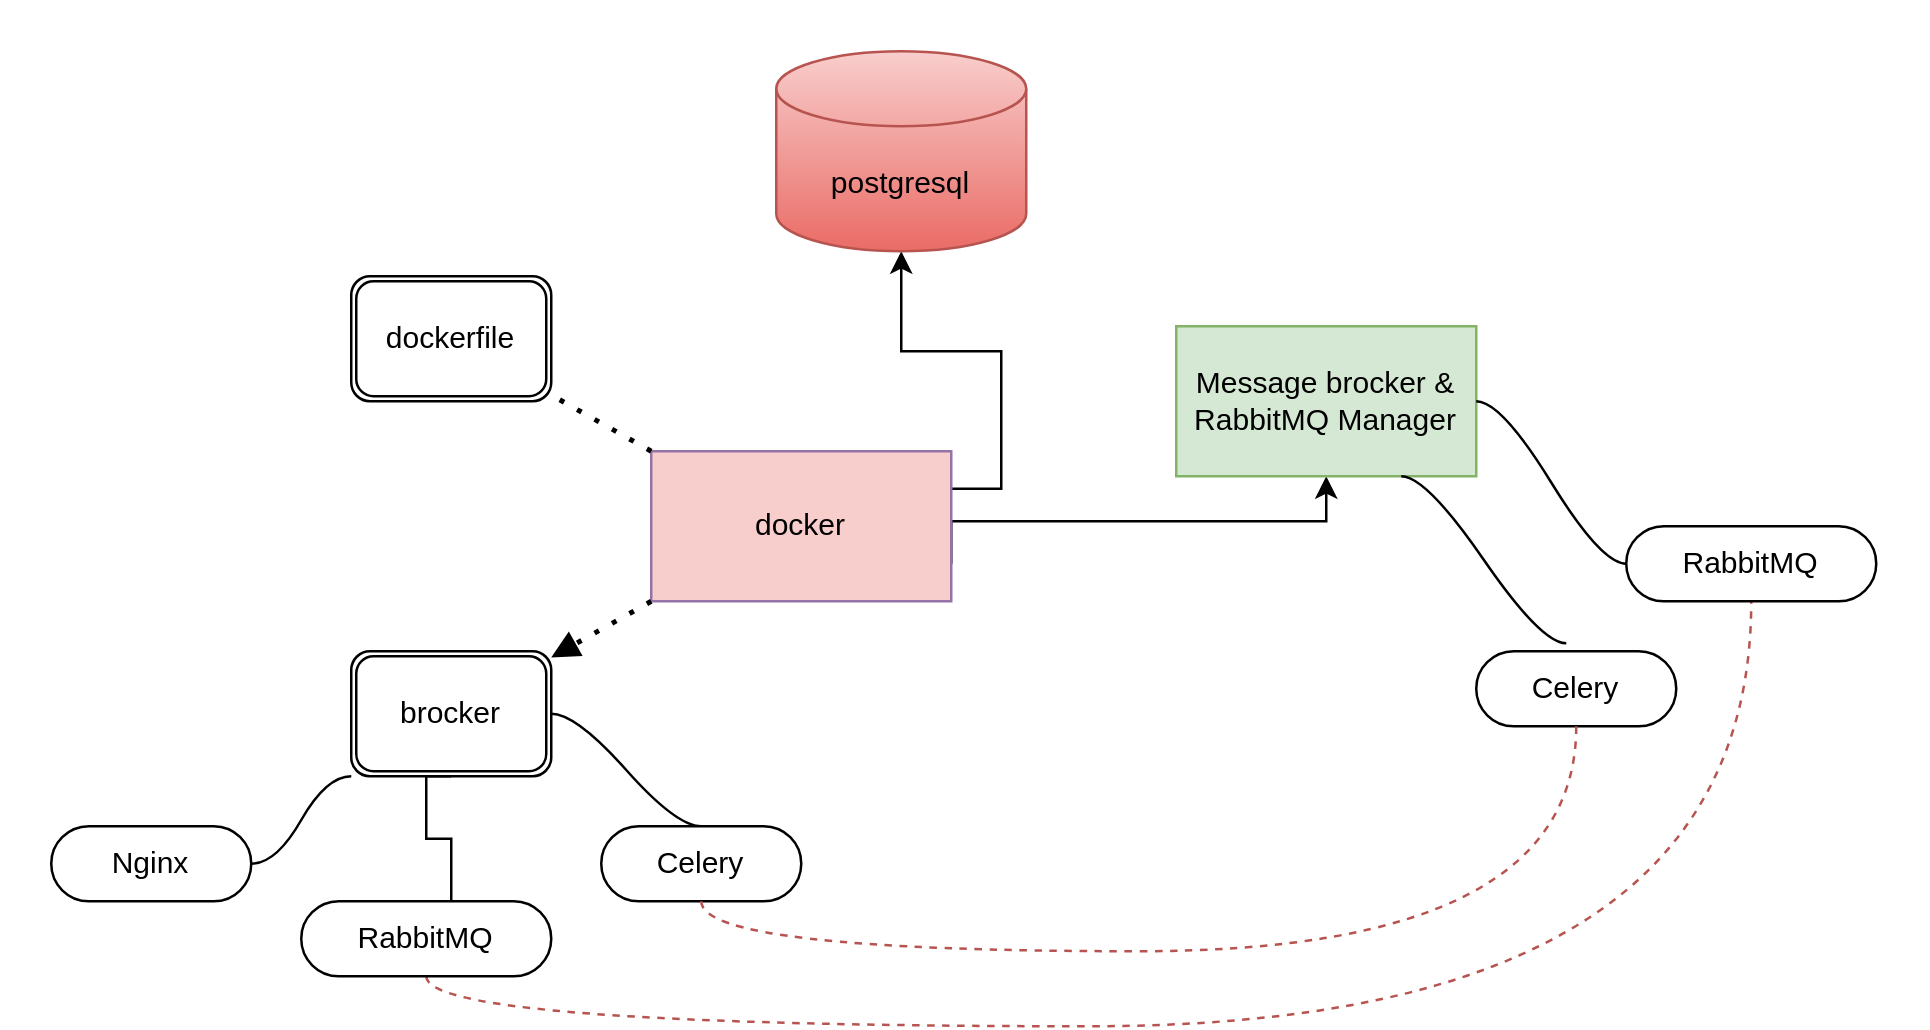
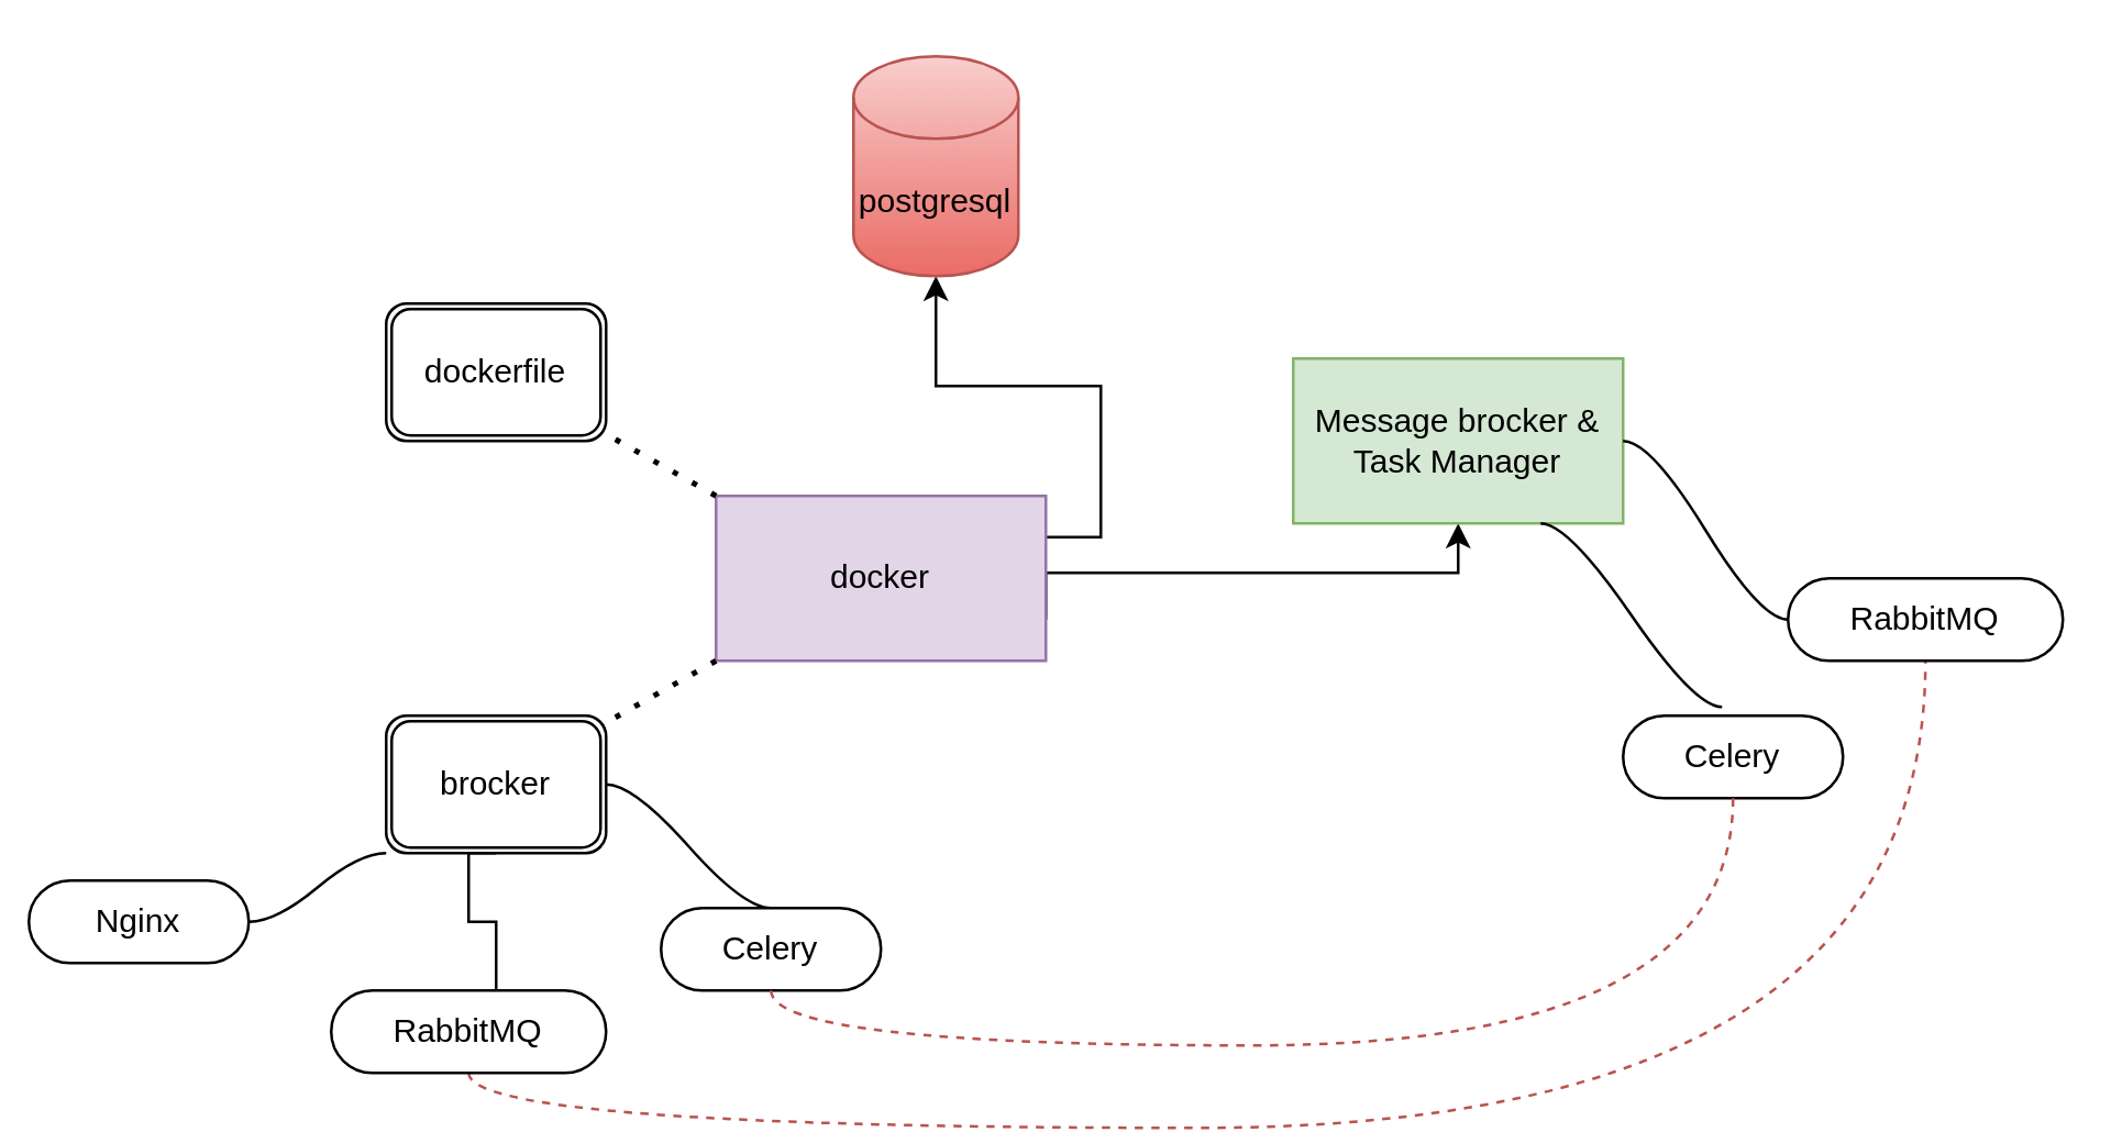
- <mxCell id="10" value="postgresql" style="shape=cylinder3;whiteSpace=wrap;html=1;boundedLbl=1;backgroundOutline=1;size=15;fillColor=#f8cecc;strokeColor=#b85450;gradientColor=#ea6b66;" vertex="1" parent="1"><mxGeometry x="310" y="20" width="100" height="80" as="geometry" /></mxCell>
+ <mxCell id="10" value="postgresql" style="shape=cylinder3;whiteSpace=wrap;html=1;boundedLbl=1;backgroundOutline=1;size=15;fillColor=#f8cecc;strokeColor=#b85450;gradientColor=#ea6b66;" vertex="1" parent="1"><mxGeometry x="310" y="20" width="60" height="80" as="geometry" /></mxCell>
- <mxCell id="11" value="Message brocker &amp;amp; RabbitMQ Manager" style="rounded=0;whiteSpace=wrap;html=1;fillColor=#d5e8d4;strokeColor=#82b366;" vertex="1" parent="1"><mxGeometry x="470" y="130" width="120" height="60" as="geometry" /></mxCell>
+ <mxCell id="11" value="Message brocker &amp;amp; Task Manager" style="rounded=0;whiteSpace=wrap;html=1;fillColor=#d5e8d4;strokeColor=#82b366;" vertex="1" parent="1"><mxGeometry x="470" y="130" width="120" height="60" as="geometry" /></mxCell>
- <mxCell id="4" value="docker" style="rounded=0;whiteSpace=wrap;html=1;fillColor=#f8cecc;strokeColor=#9673a6;" vertex="1" parent="1"><mxGeometry x="260" y="180" width="120" height="60" as="geometry" /></mxCell>
+ <mxCell id="4" value="docker" style="rounded=0;whiteSpace=wrap;html=1;fillColor=#e1d5e7;strokeColor=#9673a6;" vertex="1" parent="1"><mxGeometry x="260" y="180" width="120" height="60" as="geometry" /></mxCell>
- <mxCell id="12" value="" style="endArrow=block;dashed=1;html=1;dashPattern=1 3;strokeWidth=2;rounded=0;exitX=0;exitY=1;exitDx=0;exitDy=0;" edge="1" parent="1" source="4" target="13"><mxGeometry width="50" height="50" relative="1" as="geometry"><mxPoint x="240" y="320" as="sourcePoint" /><mxPoint x="260" y="240" as="targetPoint" /></mxGeometry></mxCell>
+ <mxCell id="12" value="" style="endArrow=none;dashed=1;html=1;dashPattern=1 3;strokeWidth=2;rounded=0;exitX=0;exitY=1;exitDx=0;exitDy=0;" edge="1" parent="1" source="4" target="13"><mxGeometry width="50" height="50" relative="1" as="geometry"><mxPoint x="240" y="320" as="sourcePoint" /><mxPoint x="260" y="240" as="targetPoint" /></mxGeometry></mxCell>
- <mxCell id="6" value="Nginx" style="whiteSpace=wrap;html=1;rounded=1;arcSize=50;align=center;verticalAlign=middle;strokeWidth=1;autosize=1;spacing=4;treeFolding=1;treeMoving=1;newEdgeStyle={&quot;edgeStyle&quot;:&quot;entityRelationEdgeStyle&quot;,&quot;startArrow&quot;:&quot;none&quot;,&quot;endArrow&quot;:&quot;none&quot;,&quot;segment&quot;:10,&quot;curved&quot;:1,&quot;sourcePerimeterSpacing&quot;:0,&quot;targetPerimeterSpacing&quot;:0};" vertex="1" parent="1"><mxGeometry x="20" y="330" width="80" height="30" as="geometry" /></mxCell>
+ <mxCell id="6" value="Nginx" style="whiteSpace=wrap;html=1;rounded=1;arcSize=50;align=center;verticalAlign=middle;strokeWidth=1;autosize=1;spacing=4;treeFolding=1;treeMoving=1;newEdgeStyle={&quot;edgeStyle&quot;:&quot;entityRelationEdgeStyle&quot;,&quot;startArrow&quot;:&quot;none&quot;,&quot;endArrow&quot;:&quot;none&quot;,&quot;segment&quot;:10,&quot;curved&quot;:1,&quot;sourcePerimeterSpacing&quot;:0,&quot;targetPerimeterSpacing&quot;:0};" vertex="1" parent="1"><mxGeometry x="10" y="320" width="80" height="30" as="geometry" /></mxCell>
